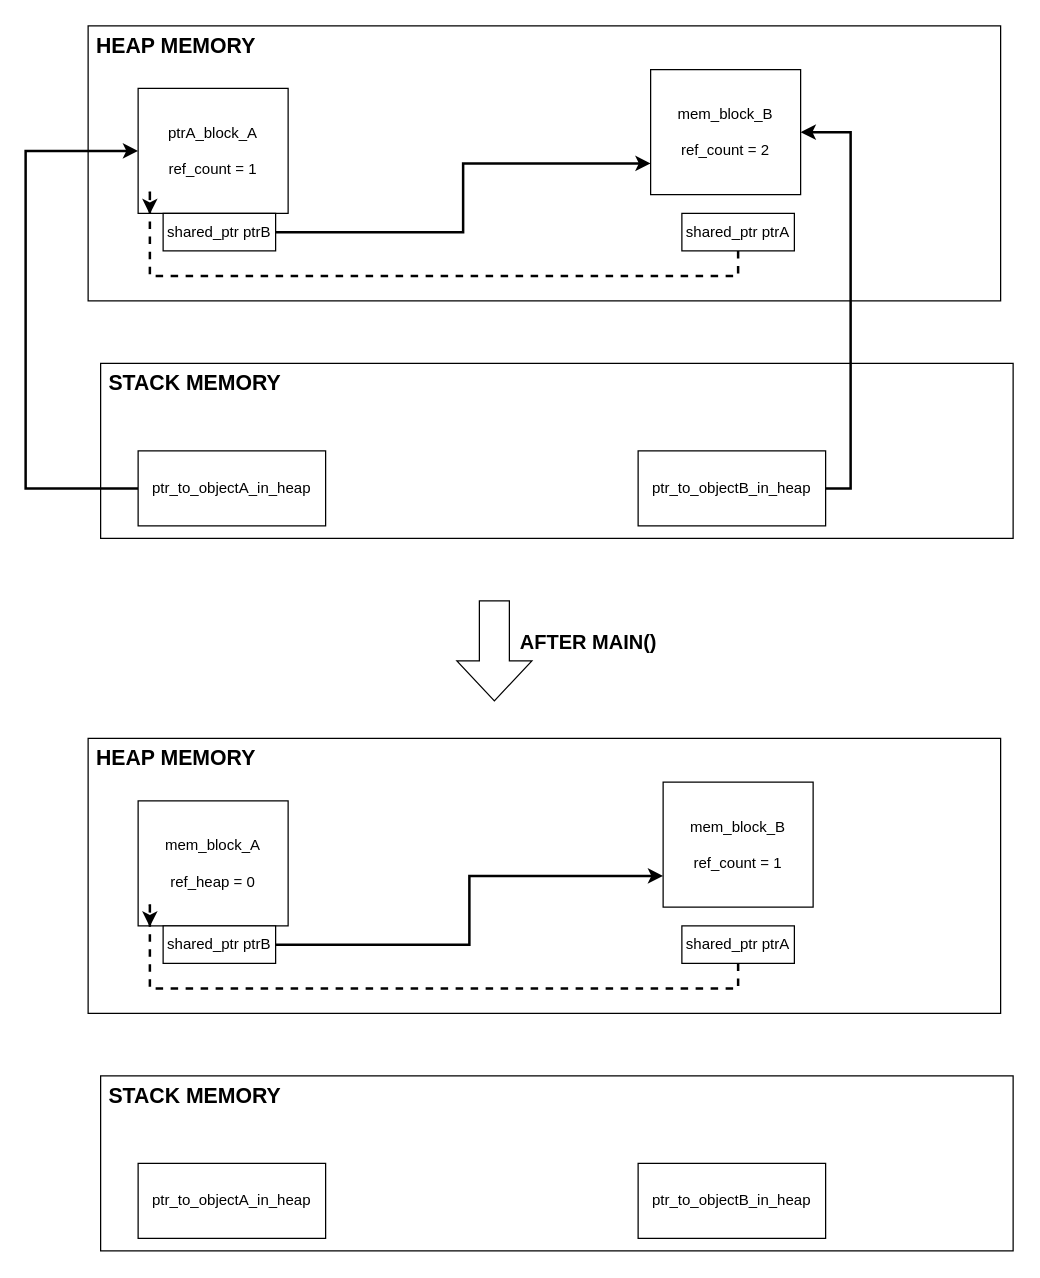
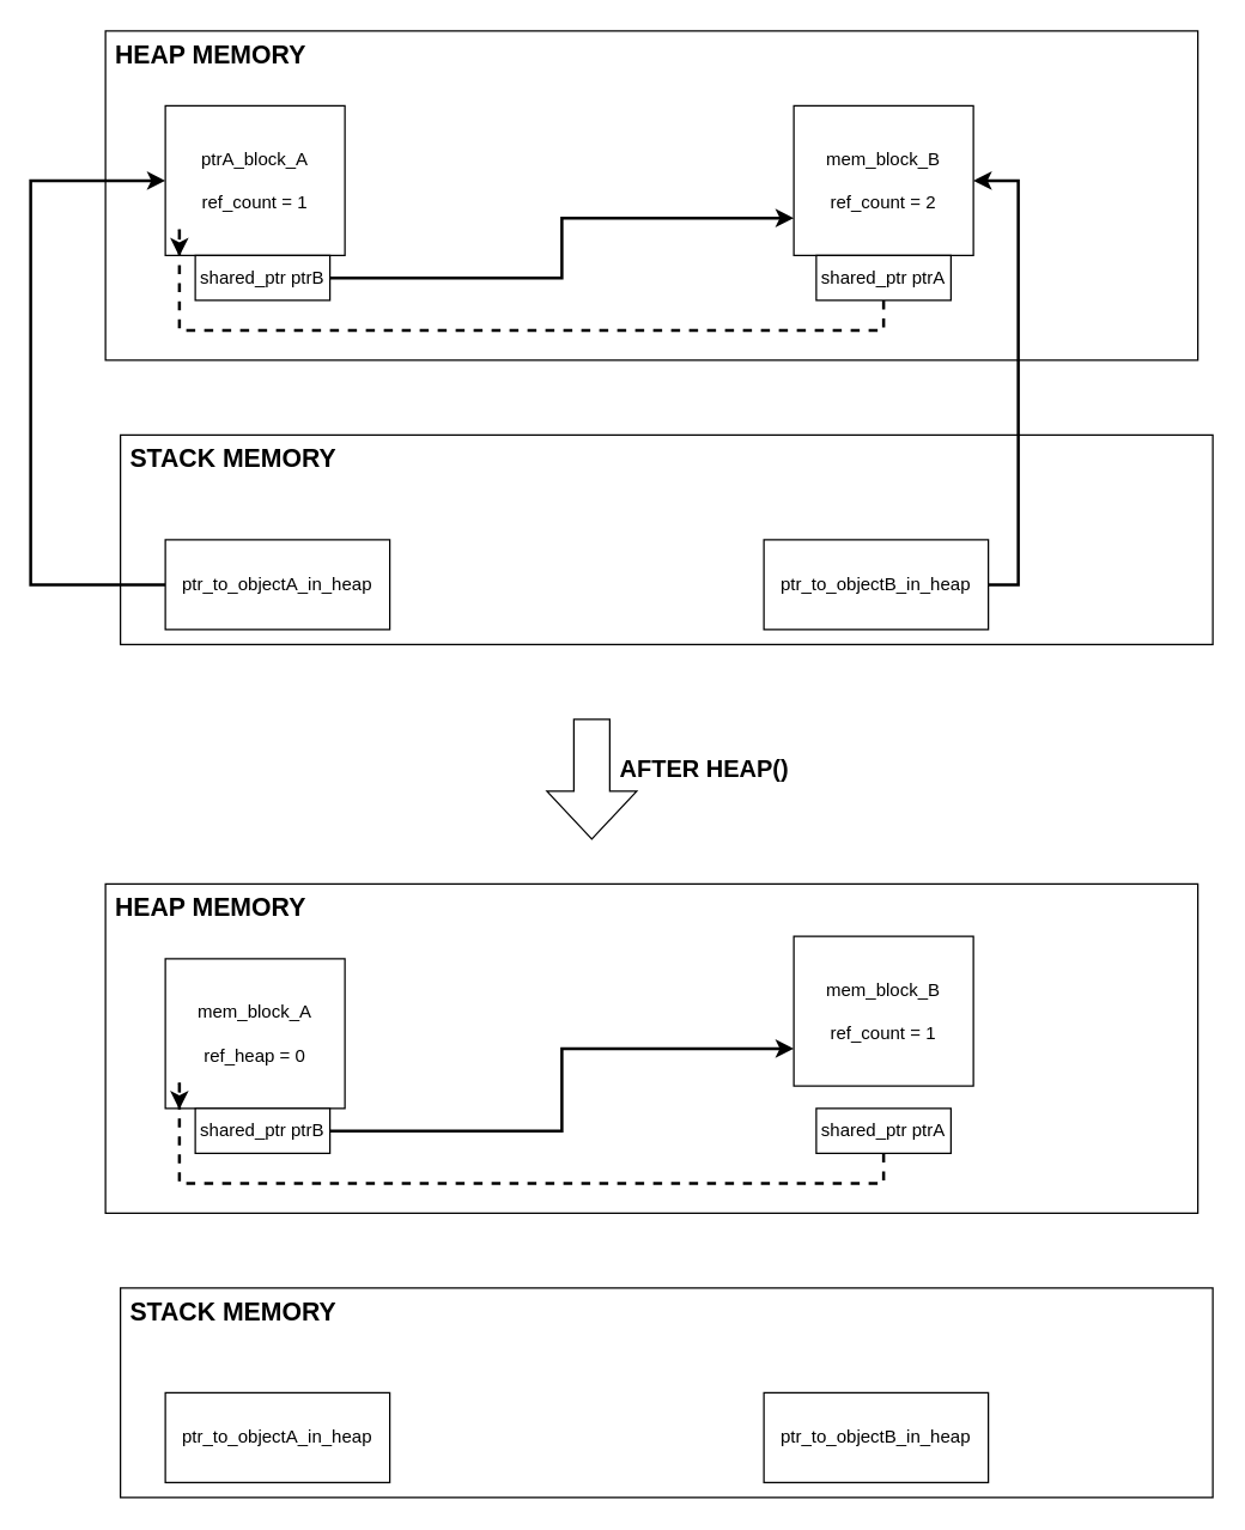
- <mxCell id="7" value="mem_block_B&lt;div&gt;&lt;br&gt;&lt;/div&gt;&lt;div&gt;ref_count = 2&lt;/div&gt;" style="rounded=0;whiteSpace=wrap;html=1;" parent="1" vertex="1"><mxGeometry x="520" y="55" width="120" height="100" as="geometry" /></mxCell>
+ <mxCell id="7" value="mem_block_B&lt;div&gt;&lt;br&gt;&lt;/div&gt;&lt;div&gt;ref_count = 2&lt;/div&gt;" style="rounded=0;whiteSpace=wrap;html=1;" parent="1" vertex="1"><mxGeometry x="530" y="70" width="120" height="100" as="geometry" /></mxCell>
- <mxCell id="25" value="AFTER MAIN()" style="text;html=1;align=center;verticalAlign=middle;resizable=0;points=[];autosize=1;strokeColor=none;fillColor=none;strokeWidth=1;fontSize=16;fontStyle=1" parent="1" vertex="1"><mxGeometry x="405" y="498" width="130" height="30" as="geometry" /></mxCell>
+ <mxCell id="25" value="AFTER HEAP()" style="text;html=1;align=center;verticalAlign=middle;resizable=0;points=[];autosize=1;strokeColor=none;fillColor=none;strokeWidth=1;fontSize=16;fontStyle=1" parent="1" vertex="1"><mxGeometry x="405" y="498" width="130" height="30" as="geometry" /></mxCell>
